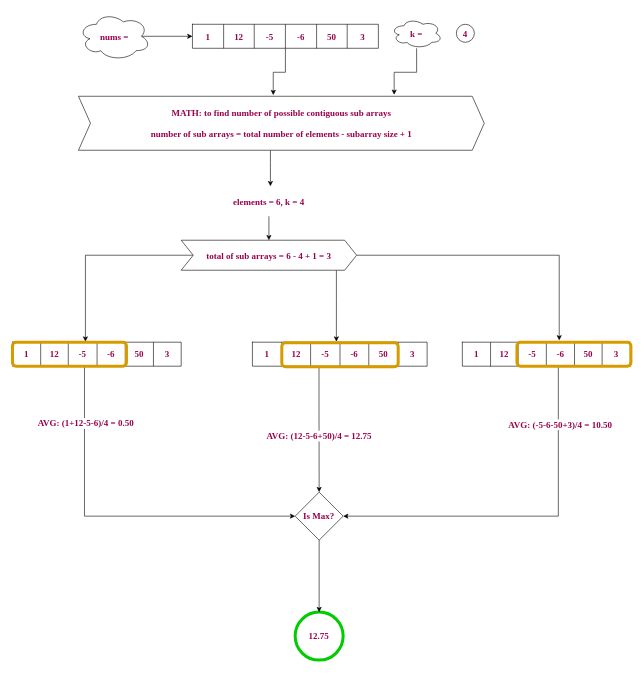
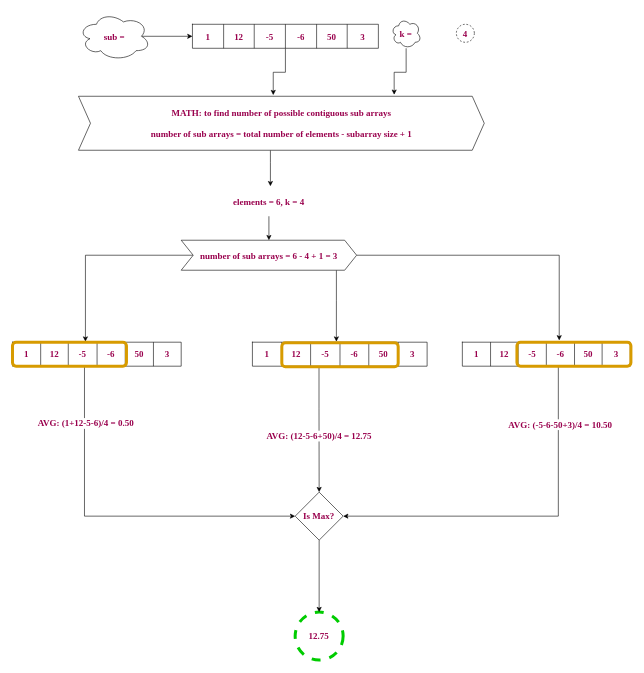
- <mxCell id="15" value="k =" style="ellipse;shape=cloud;whiteSpace=wrap;html=1;fontFamily=Radio Canada;fontSource=https%3A%2F%2Ffonts.googleapis.com%2Fcss%3Ffamily%3DRadio%2BCanada;fontSize=15;fontColor=#99004D;fontStyle=1;" parent="1" vertex="1"><mxGeometry x="651.25" y="30" width="85" height="50" as="geometry" /></mxCell>
+ <mxCell id="15" value="k =" style="ellipse;shape=cloud;whiteSpace=wrap;html=1;fontFamily=Radio Canada;fontSource=https%3A%2F%2Ffonts.googleapis.com%2Fcss%3Ffamily%3DRadio%2BCanada;fontSize=15;fontColor=#99004D;fontStyle=1;" parent="1" vertex="1"><mxGeometry x="651.25" y="30" width="50" height="50" as="geometry" /></mxCell>
- <mxCell id="11" value="4" style="ellipse;whiteSpace=wrap;html=1;aspect=fixed;fontFamily=Radio Canada;fontSource=https%3A%2F%2Ffonts.googleapis.com%2Fcss%3Ffamily%3DRadio%2BCanada;fontSize=15;fontColor=#99004D;fontStyle=1;" parent="1" vertex="1"><mxGeometry x="760" y="40" width="30" height="30" as="geometry" /></mxCell>
+ <mxCell id="11" value="4" style="ellipse;whiteSpace=wrap;html=1;aspect=fixed;fontFamily=Radio Canada;fontSource=https%3A%2F%2Ffonts.googleapis.com%2Fcss%3Ffamily%3DRadio%2BCanada;fontSize=15;fontColor=#99004D;fontStyle=1;dashed=1;" parent="1" vertex="1"><mxGeometry x="760" y="40" width="30" height="30" as="geometry" /></mxCell>
- <mxCell id="13" value="nums =" style="ellipse;shape=cloud;whiteSpace=wrap;html=1;fontFamily=Radio Canada;fontSource=https%3A%2F%2Ffonts.googleapis.com%2Fcss%3Ffamily%3DRadio%2BCanada;fontSize=15;fontColor=#99004D;fontStyle=1;" parent="1" vertex="1"><mxGeometry y="20" width="120" height="80" as="geometry" x="130" /></mxCell>
+ <mxCell id="13" value="sub =" style="ellipse;shape=cloud;whiteSpace=wrap;html=1;fontFamily=Radio Canada;fontSource=https%3A%2F%2Ffonts.googleapis.com%2Fcss%3Ffamily%3DRadio%2BCanada;fontSize=15;fontColor=#99004D;fontStyle=1;" parent="1" vertex="1"><mxGeometry y="20" width="120" height="80" as="geometry" x="130" /></mxCell>
- <mxCell id="23" value="total of sub arrays = 6 - 4 + 1 = 3" style="shape=step;perimeter=stepPerimeter;whiteSpace=wrap;html=1;fixedSize=1;fontSize=15;fontFamily=Radio Canada;fontSource=https%3A%2F%2Ffonts.googleapis.com%2Fcss%3Ffamily%3DRadio%2BCanada;fontColor=#99004D;fontStyle=1" parent="1" vertex="1"><mxGeometry x="301.25" y="400" width="292.5" height="50" as="geometry" /></mxCell>
+ <mxCell id="23" value="number of sub arrays = 6 - 4 + 1 = 3" style="shape=step;perimeter=stepPerimeter;whiteSpace=wrap;html=1;fixedSize=1;fontSize=15;fontFamily=Radio Canada;fontSource=https%3A%2F%2Ffonts.googleapis.com%2Fcss%3Ffamily%3DRadio%2BCanada;fontColor=#99004D;fontStyle=1" parent="1" vertex="1"><mxGeometry x="301.25" y="400" width="292.5" height="50" as="geometry" /></mxCell>
- <mxCell id="35" value="12.75" style="ellipse;whiteSpace=wrap;html=1;aspect=fixed;fontFamily=Radio Canada;fontSource=https%3A%2F%2Ffonts.googleapis.com%2Fcss%3Ffamily%3DRadio%2BCanada;fontSize=15;fontColor=#99004D;strokeColor=#00CC00;strokeWidth=5;fillColor=none;fontStyle=1" parent="1" vertex="1"><mxGeometry x="491.25" y="1020" width="80" height="80" as="geometry" /></mxCell>
+ <mxCell id="35" value="12.75" style="ellipse;whiteSpace=wrap;html=1;aspect=fixed;fontFamily=Radio Canada;fontSource=https%3A%2F%2Ffonts.googleapis.com%2Fcss%3Ffamily%3DRadio%2BCanada;fontSize=15;fontColor=#99004D;strokeColor=#00CC00;strokeWidth=5;fillColor=none;fontStyle=1;dashed=1;" parent="1" vertex="1"><mxGeometry x="491.25" y="1020" width="80" height="80" as="geometry" /></mxCell>
